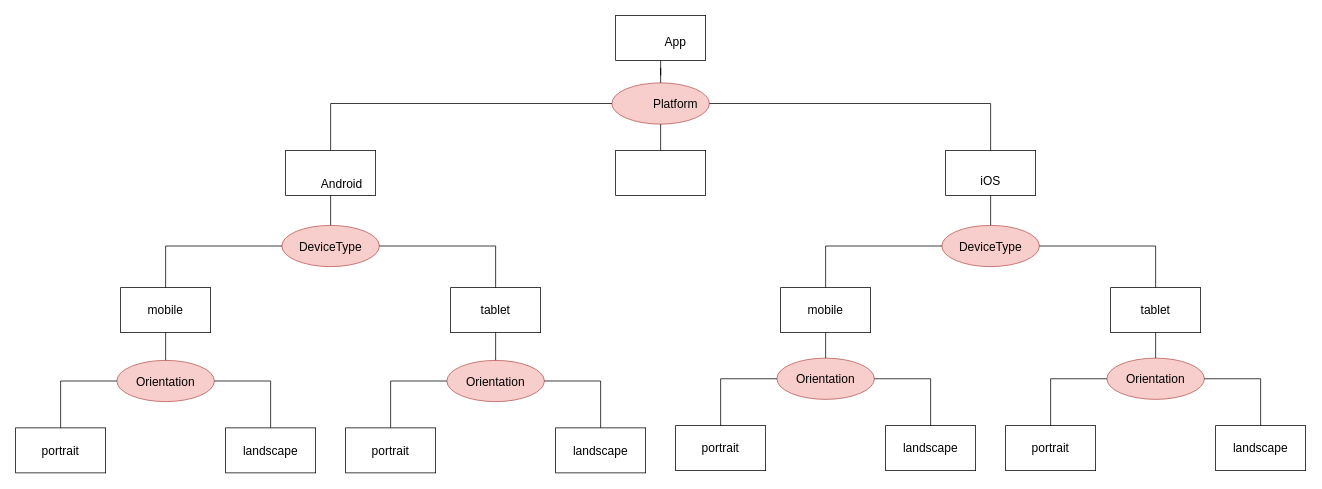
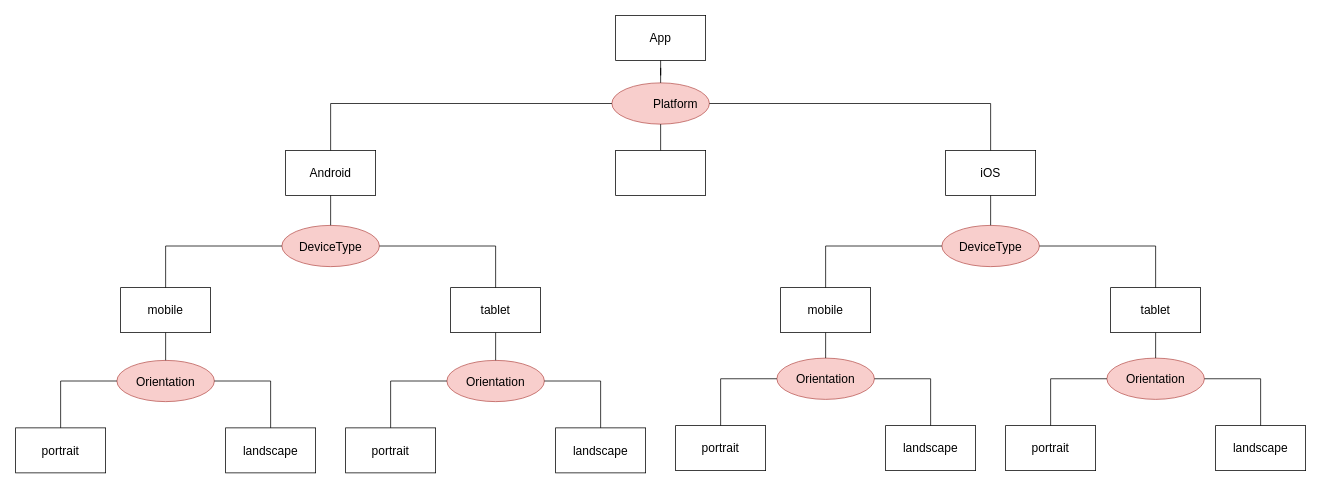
- <mxCell id="4" value="App" style="text;html=1;strokeColor=none;fillColor=none;align=center;verticalAlign=middle;whiteSpace=wrap;rounded=0;fontSize=16;" vertex="1" parent="2"><mxGeometry x="60" y="25" width="40" height="20" as="geometry" /></mxCell>
+ <mxCell id="4" value="App" style="text;html=1;strokeColor=none;fillColor=none;align=center;verticalAlign=middle;whiteSpace=wrap;rounded=0;fontSize=16;" vertex="1" parent="2"><mxGeometry x="40" y="20" width="40" height="20" as="geometry" /></mxCell>
- <mxCell id="15" value="iOS" style="text;html=1;strokeColor=none;fillColor=none;align=center;verticalAlign=middle;whiteSpace=wrap;rounded=0;fontSize=16;" vertex="1" parent="13"><mxGeometry x="40" y="30" width="40" height="20" as="geometry" /></mxCell>
+ <mxCell id="15" value="iOS" style="text;html=1;strokeColor=none;fillColor=none;align=center;verticalAlign=middle;whiteSpace=wrap;rounded=0;fontSize=16;" vertex="1" parent="13"><mxGeometry x="40" y="20" width="40" height="20" as="geometry" /></mxCell>
- <mxCell id="12" value="Android" style="text;html=1;strokeColor=none;fillColor=none;align=center;verticalAlign=middle;whiteSpace=wrap;rounded=0;fontSize=16;" vertex="1" parent="10"><mxGeometry x="55" y="35" width="40" height="20" as="geometry" /></mxCell>
+ <mxCell id="12" value="Android" style="text;html=1;strokeColor=none;fillColor=none;align=center;verticalAlign=middle;whiteSpace=wrap;rounded=0;fontSize=16;" vertex="1" parent="10"><mxGeometry x="40" y="20" width="40" height="20" as="geometry" /></mxCell>
